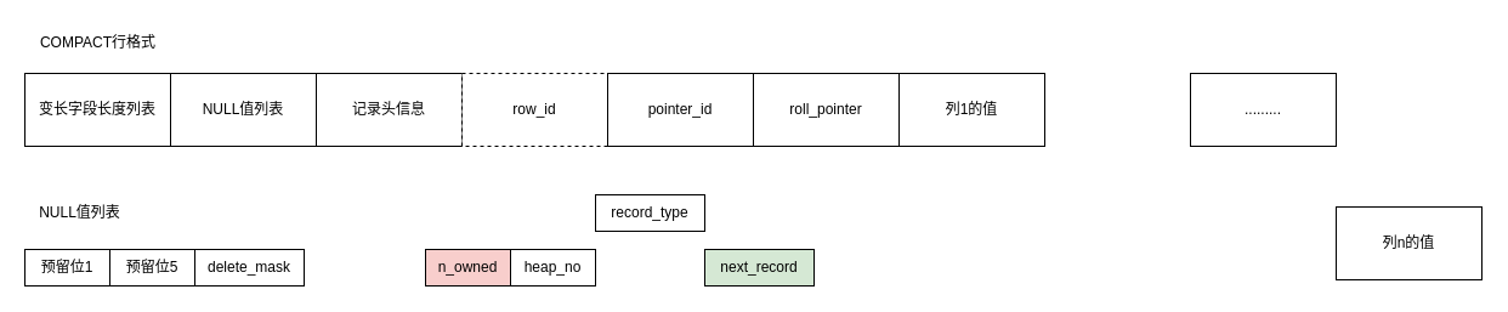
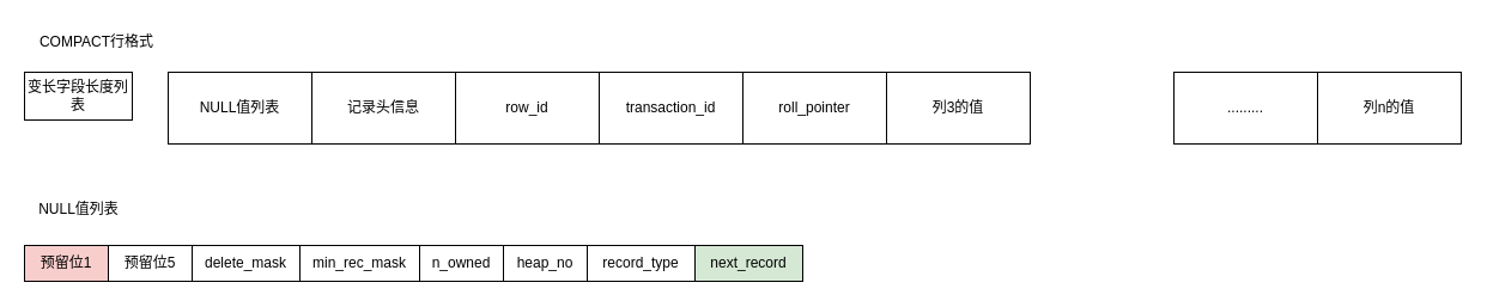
- <mxCell id="2" value="变长字段长度列表" style="rounded=0;whiteSpace=wrap;html=1;" vertex="1" parent="1"><mxGeometry x="20" y="60" width="120" height="60" as="geometry" /></mxCell>
+ <mxCell id="2" value="变长字段长度列表" style="rounded=0;whiteSpace=wrap;html=1;" vertex="1" parent="1"><mxGeometry x="20" y="60" width="90" height="40" as="geometry" /></mxCell>
- <mxCell id="18" value="row_id" style="rounded=0;whiteSpace=wrap;html=1;dashed=1;" vertex="1" parent="1"><mxGeometry x="380" y="60" width="120" height="60" as="geometry" /></mxCell>
+ <mxCell id="18" value="row_id" style="rounded=0;whiteSpace=wrap;html=1;" vertex="1" parent="1"><mxGeometry x="380" y="60" width="120" height="60" as="geometry" /></mxCell>
- <mxCell id="19" value="pointer_id" style="rounded=0;whiteSpace=wrap;html=1;" vertex="1" parent="1"><mxGeometry x="500" y="60" width="120" height="60" as="geometry" /></mxCell>
+ <mxCell id="19" value="transaction_id" style="rounded=0;whiteSpace=wrap;html=1;" vertex="1" parent="1"><mxGeometry x="500" y="60" width="120" height="60" as="geometry" /></mxCell>
- <mxCell id="5" value="列1的值" style="rounded=0;whiteSpace=wrap;html=1;" vertex="1" parent="1"><mxGeometry x="740" y="60" width="120" height="60" as="geometry" /></mxCell>
+ <mxCell id="5" value="列3的值" style="rounded=0;whiteSpace=wrap;html=1;" vertex="1" parent="1"><mxGeometry x="740" y="60" width="120" height="60" as="geometry" /></mxCell>
- <mxCell id="16" value="record_type" style="rounded=0;whiteSpace=wrap;html=1;" vertex="1" parent="1"><mxGeometry x="490" y="160" width="90" height="30" as="geometry" /></mxCell>
+ <mxCell id="16" value="record_type" style="rounded=0;whiteSpace=wrap;html=1;" vertex="1" parent="1"><mxGeometry x="490" y="205" width="90" height="30" as="geometry" /></mxCell>
- <mxCell id="7" value="列n的值" style="rounded=0;whiteSpace=wrap;html=1;" vertex="1" parent="1"><mxGeometry x="1100" y="170" width="120" height="60" as="geometry" /></mxCell>
+ <mxCell id="7" value="列n的值" style="rounded=0;whiteSpace=wrap;html=1;" vertex="1" parent="1"><mxGeometry x="1100" y="60" width="120" height="60" as="geometry" /></mxCell>
- <mxCell id="8" value="预留位1" style="rounded=0;whiteSpace=wrap;html=1;imageHeight=24;imageWidth=24;" vertex="1" parent="1"><mxGeometry x="20" y="205" width="70" height="30" as="geometry" /></mxCell>
+ <mxCell id="8" value="预留位1" style="rounded=0;whiteSpace=wrap;html=1;imageHeight=24;imageWidth=24;fillColor=#f8cecc;" vertex="1" parent="1"><mxGeometry x="20" y="205" width="70" height="30" as="geometry" /></mxCell>
+ <mxCell id="13" value="min_rec_mask" style="rounded=0;whiteSpace=wrap;html=1;" vertex="1" parent="1"><mxGeometry x="250" y="205" width="100" height="30" as="geometry" /></mxCell>
- <mxCell id="14" value="n_owned" style="rounded=0;whiteSpace=wrap;html=1;fillColor=#f8cecc;" vertex="1" parent="1"><mxGeometry x="350" y="205" width="70" height="30" as="geometry" /></mxCell>
+ <mxCell id="14" value="n_owned" style="rounded=0;whiteSpace=wrap;html=1;" vertex="1" parent="1"><mxGeometry x="350" y="205" width="70" height="30" as="geometry" /></mxCell>
